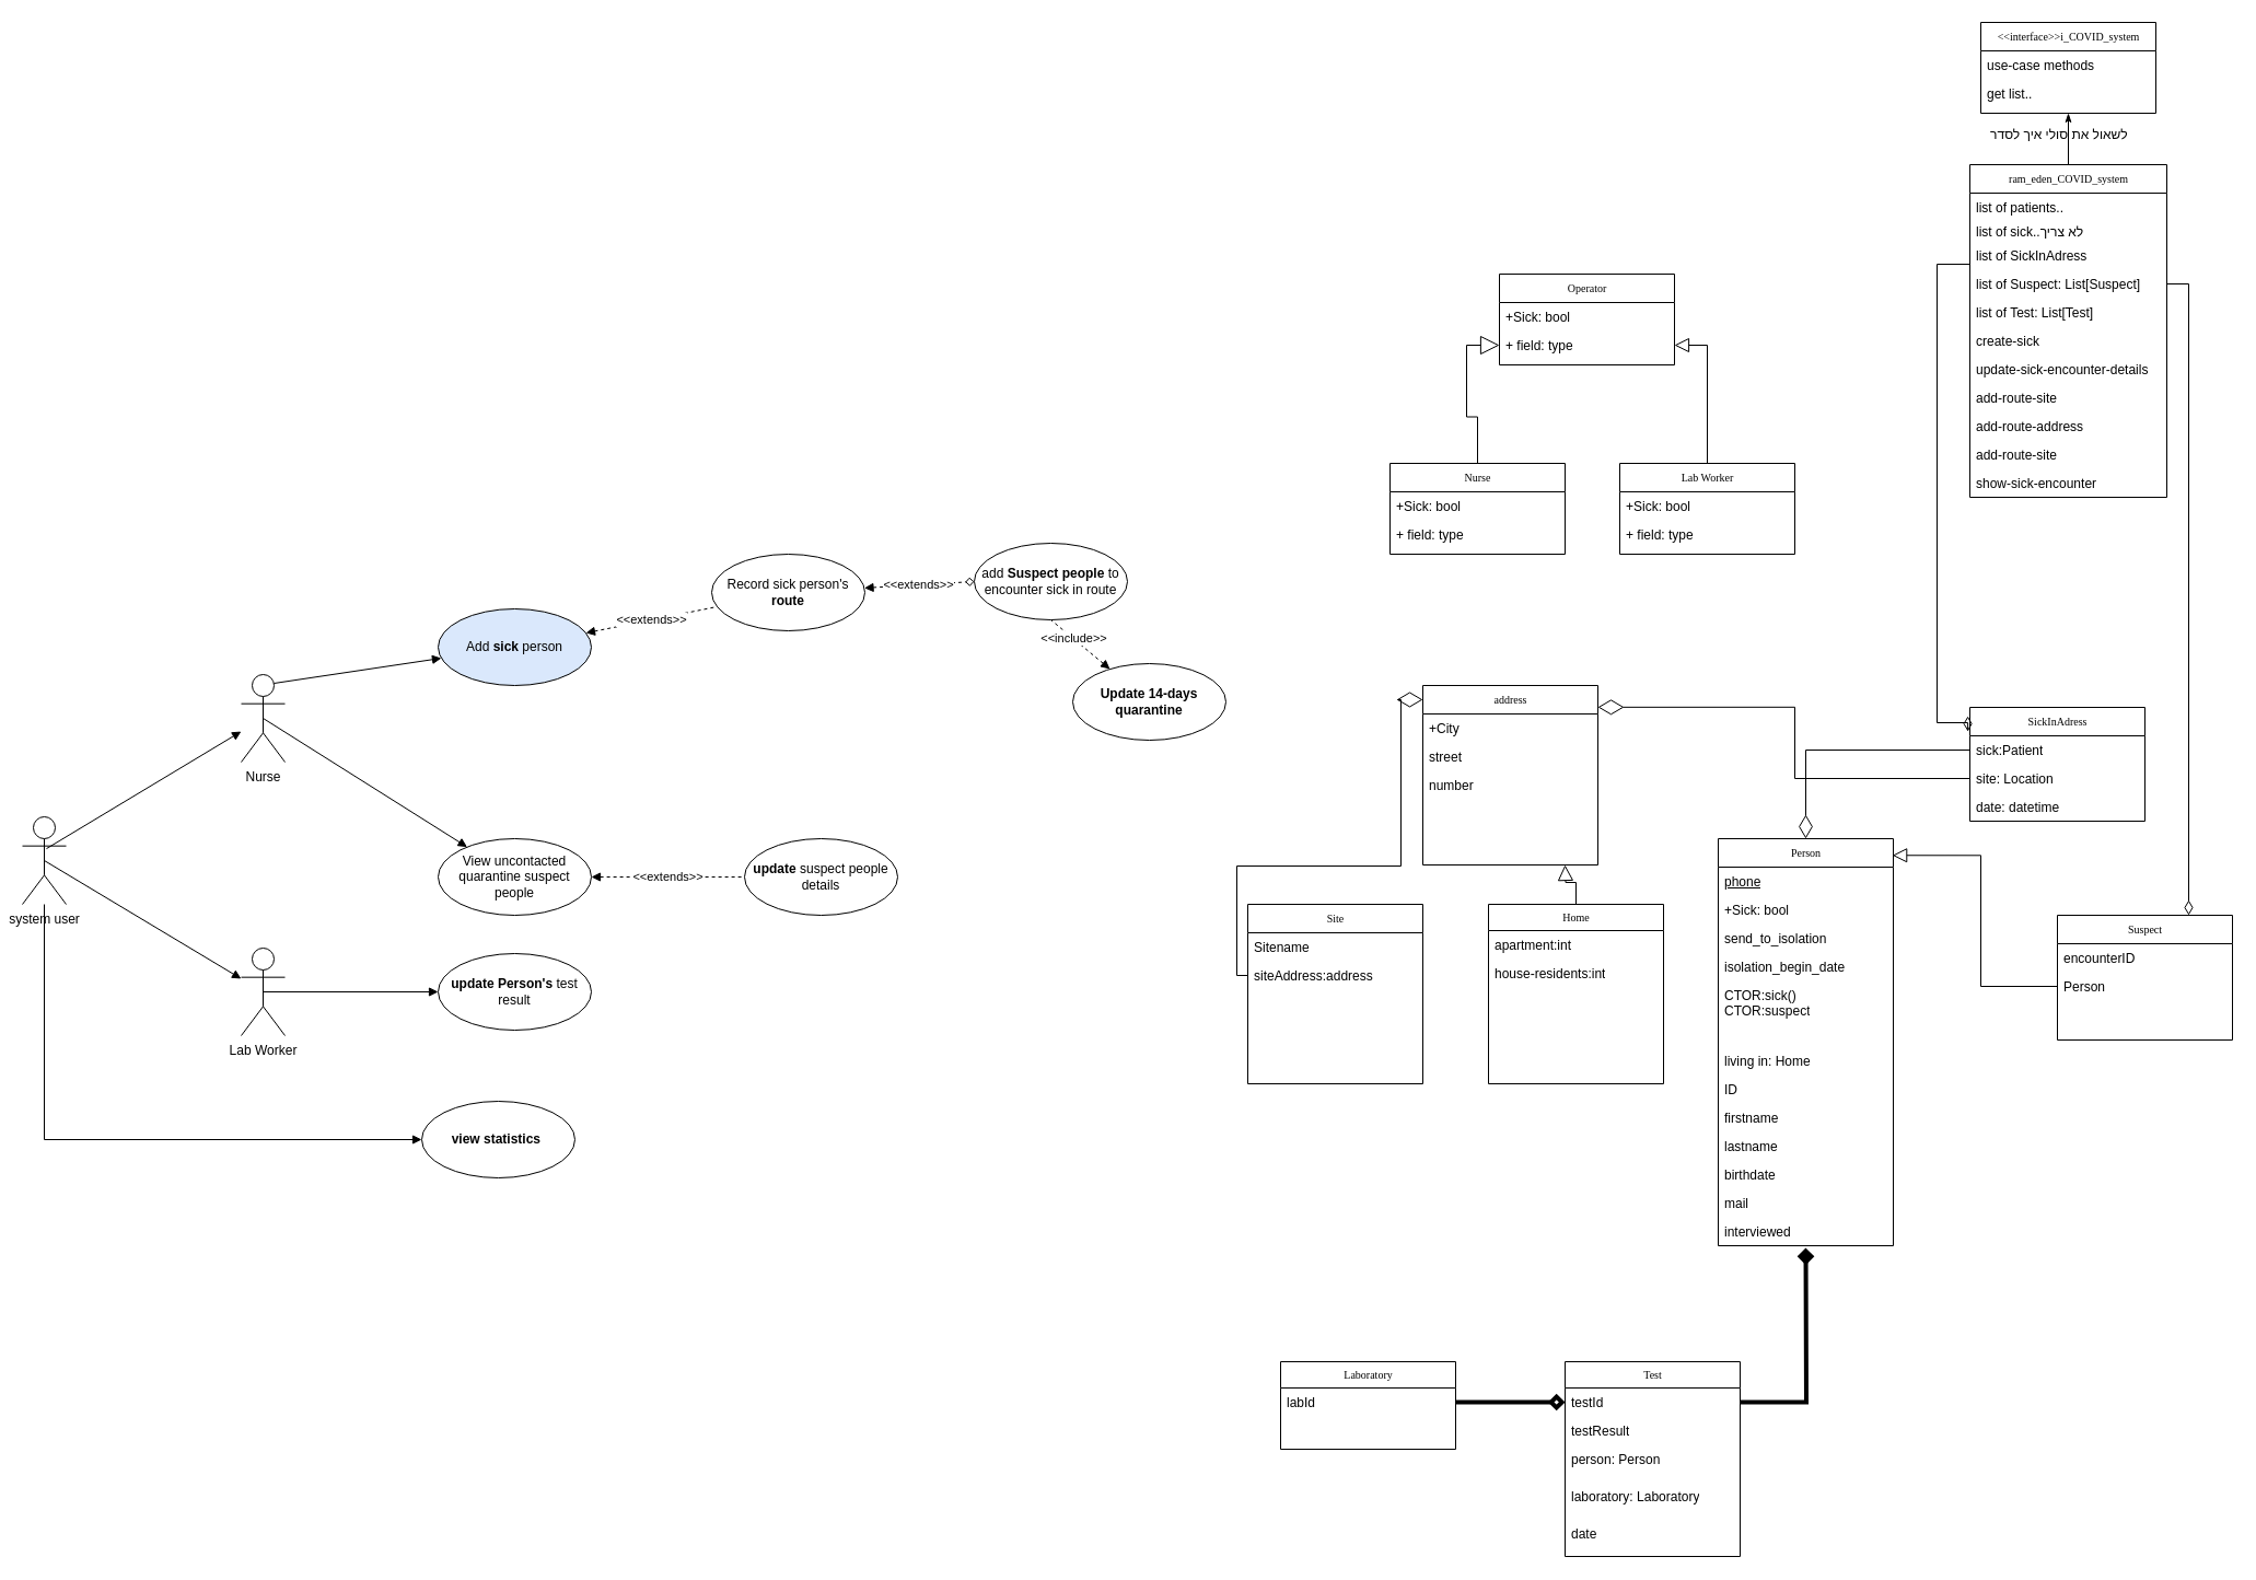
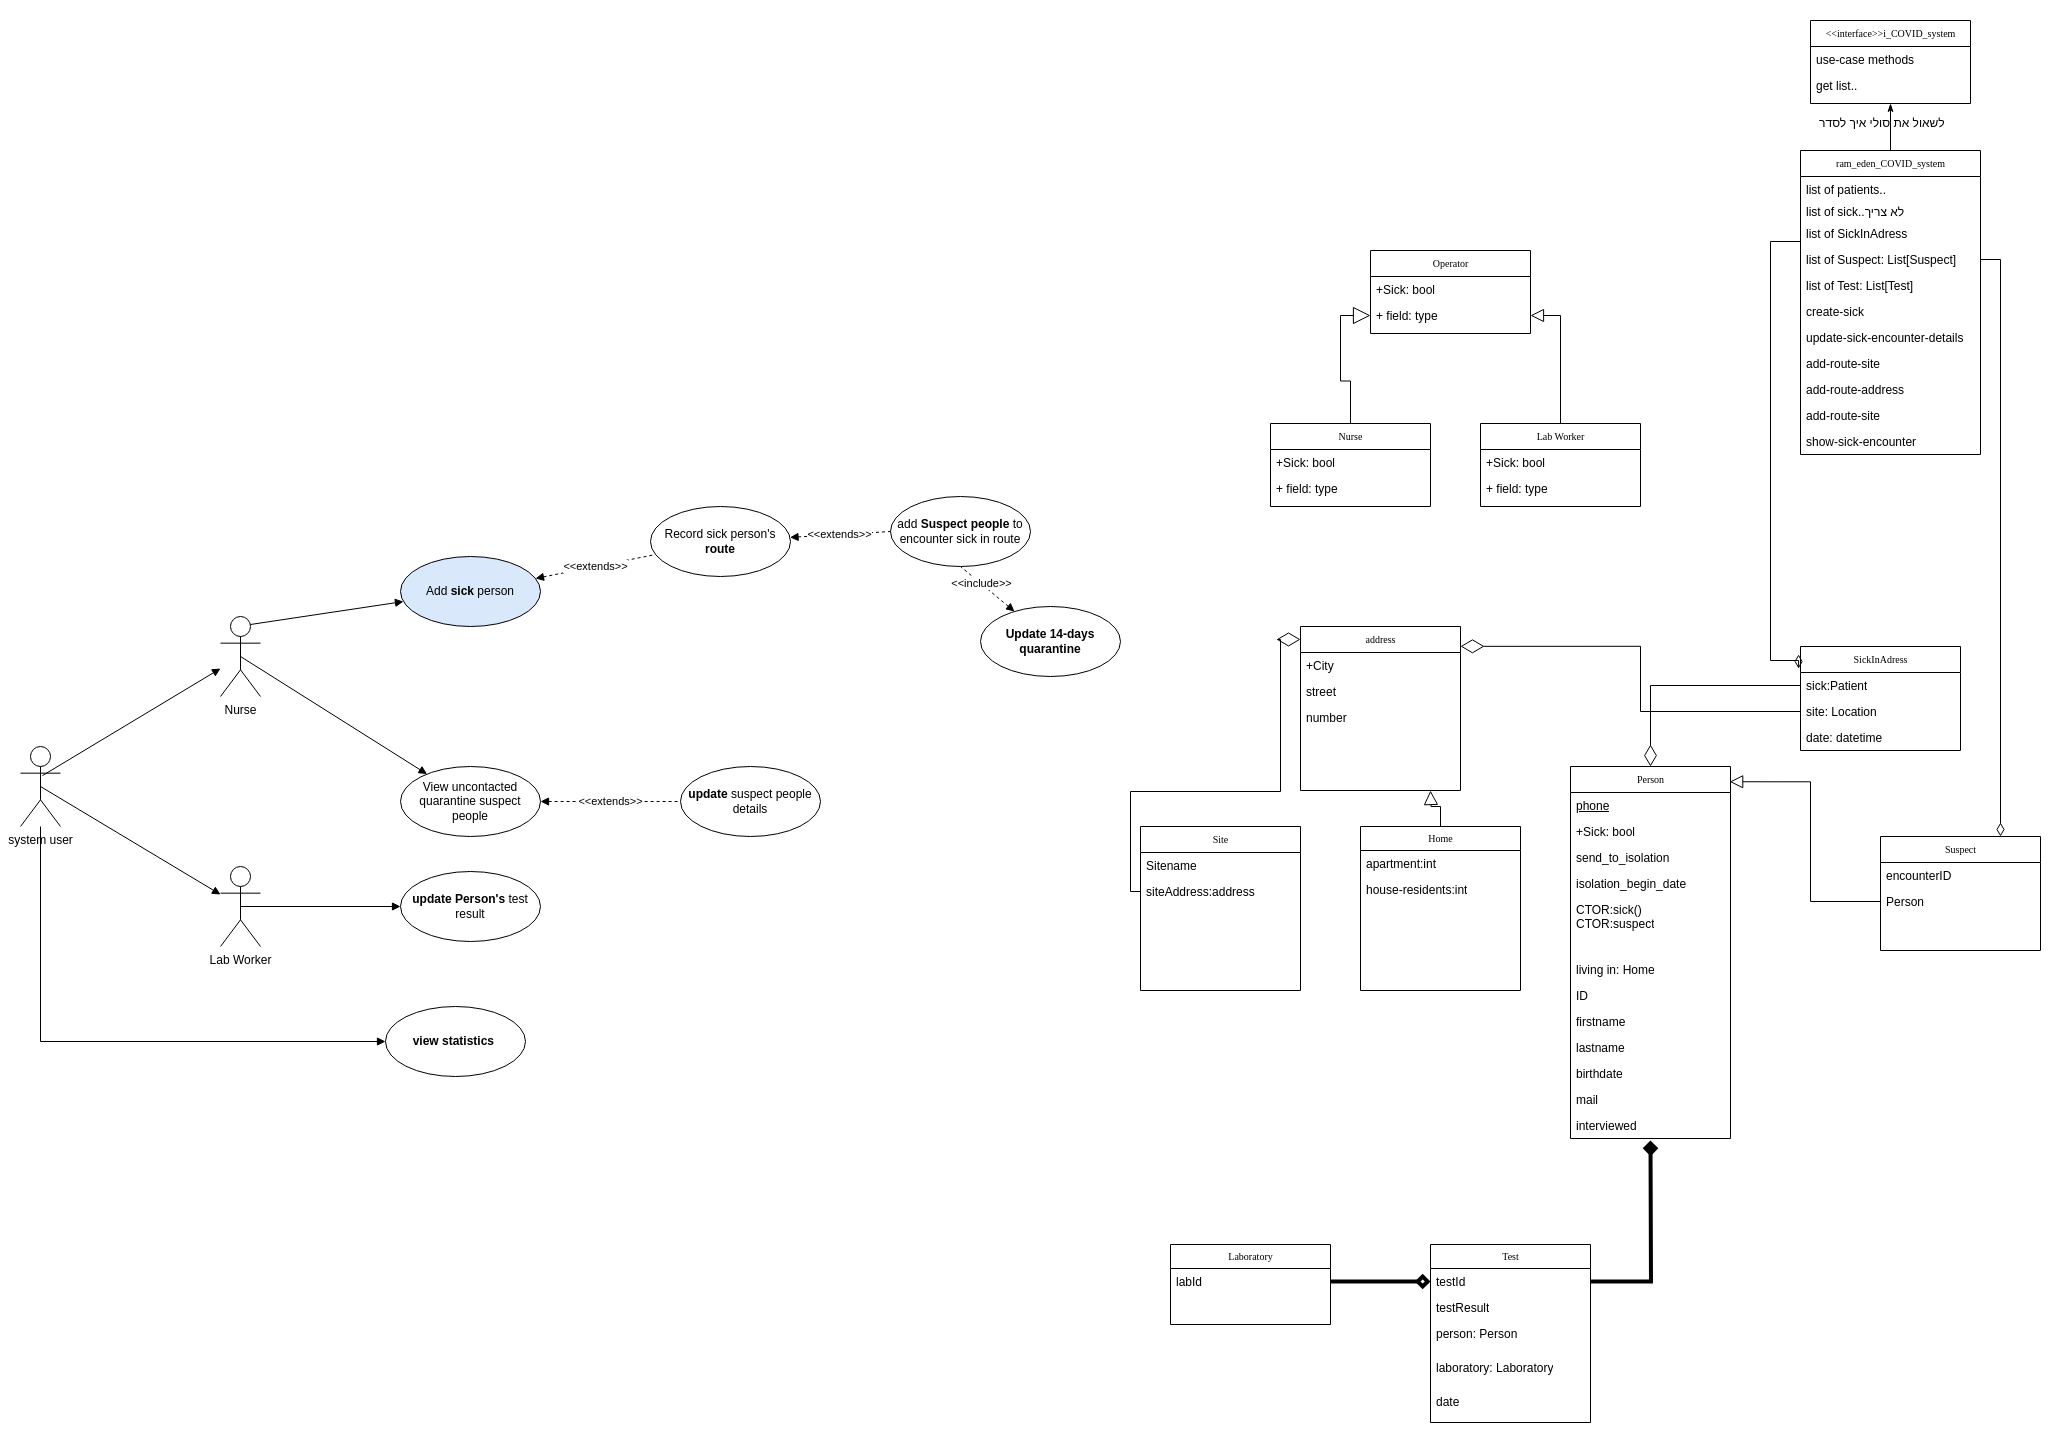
- <mxCell id="7" value="&amp;lt;&amp;lt;extends&amp;gt;&amp;gt;" style="edgeStyle=none;rounded=0;orthogonalLoop=1;jettySize=auto;html=1;entryX=0;entryY=0.5;entryDx=0;entryDy=0;startArrow=block;startFill=1;endArrow=diamond;endFill=0;dashed=1;" edge="1" parent="1" source="8" target="11"><mxGeometry relative="1" as="geometry" /></mxCell>
+ <mxCell id="7" value="&amp;lt;&amp;lt;extends&amp;gt;&amp;gt;" style="edgeStyle=none;rounded=0;orthogonalLoop=1;jettySize=auto;html=1;entryX=0;entryY=0.5;entryDx=0;entryDy=0;startArrow=block;startFill=1;endArrow=none;endFill=0;dashed=1;" edge="1" parent="1" source="8" target="11"><mxGeometry relative="1" as="geometry" /></mxCell>
